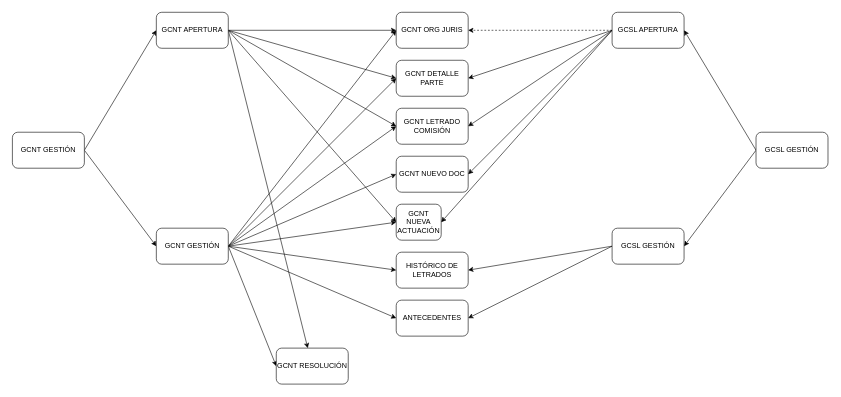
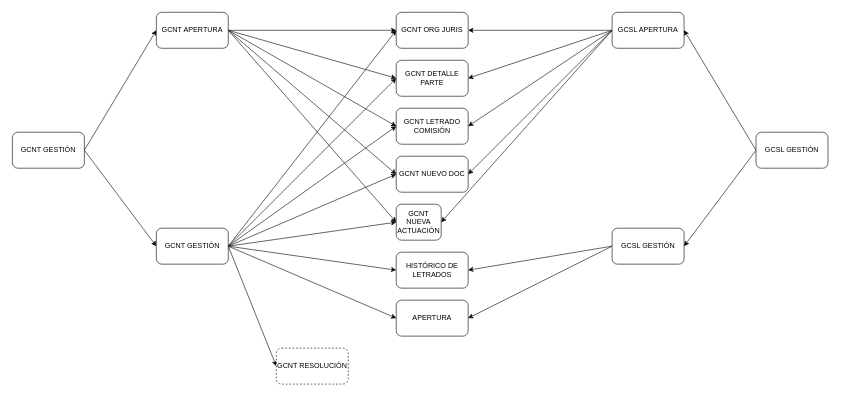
- <mxCell id="28" style="edgeStyle=orthogonalEdgeStyle;rounded=0;orthogonalLoop=1;jettySize=auto;html=1;entryX=1;entryY=0.5;entryDx=0;entryDy=0;dashed=1;" edge="1" parent="1" source="33" target="12"><mxGeometry relative="1" as="geometry" /></mxCell>
+ <mxCell id="28" style="edgeStyle=orthogonalEdgeStyle;rounded=0;orthogonalLoop=1;jettySize=auto;html=1;entryX=1;entryY=0.5;entryDx=0;entryDy=0;" edge="1" parent="1" source="33" target="12"><mxGeometry relative="1" as="geometry" /></mxCell>
- <mxCell id="8" style="rounded=0;orthogonalLoop=1;jettySize=auto;html=1;exitX=1;exitY=0.5;exitDx=0;exitDy=0;" edge="1" parent="1" source="10" target="25"><mxGeometry relative="1" as="geometry" /></mxCell>
+ <mxCell id="8" style="rounded=0;orthogonalLoop=1;jettySize=auto;html=1;entryX=0;entryY=0.5;entryDx=0;entryDy=0;exitX=1;exitY=0.5;exitDx=0;exitDy=0;" edge="1" parent="1" source="10" target="14"><mxGeometry relative="1" as="geometry" /></mxCell>
- <mxCell id="27" value="ANTECEDENTES" style="rounded=1;whiteSpace=wrap;html=1;" vertex="1" parent="1"><mxGeometry x="660" y="500" width="120" height="60" as="geometry" /></mxCell>
+ <mxCell id="27" value="APERTURA" style="rounded=1;whiteSpace=wrap;html=1;" vertex="1" parent="1"><mxGeometry x="660" y="500" width="120" height="60" as="geometry" /></mxCell>
- <mxCell id="25" value="GCNT RESOLUCIÓN" style="rounded=1;whiteSpace=wrap;html=1;" vertex="1" parent="1"><mxGeometry x="460" y="580" width="120" height="60" as="geometry" /></mxCell>
+ <mxCell id="25" value="GCNT RESOLUCIÓN" style="rounded=1;whiteSpace=wrap;html=1;dashed=1;" vertex="1" parent="1"><mxGeometry x="460" y="580" width="120" height="60" as="geometry" /></mxCell>
